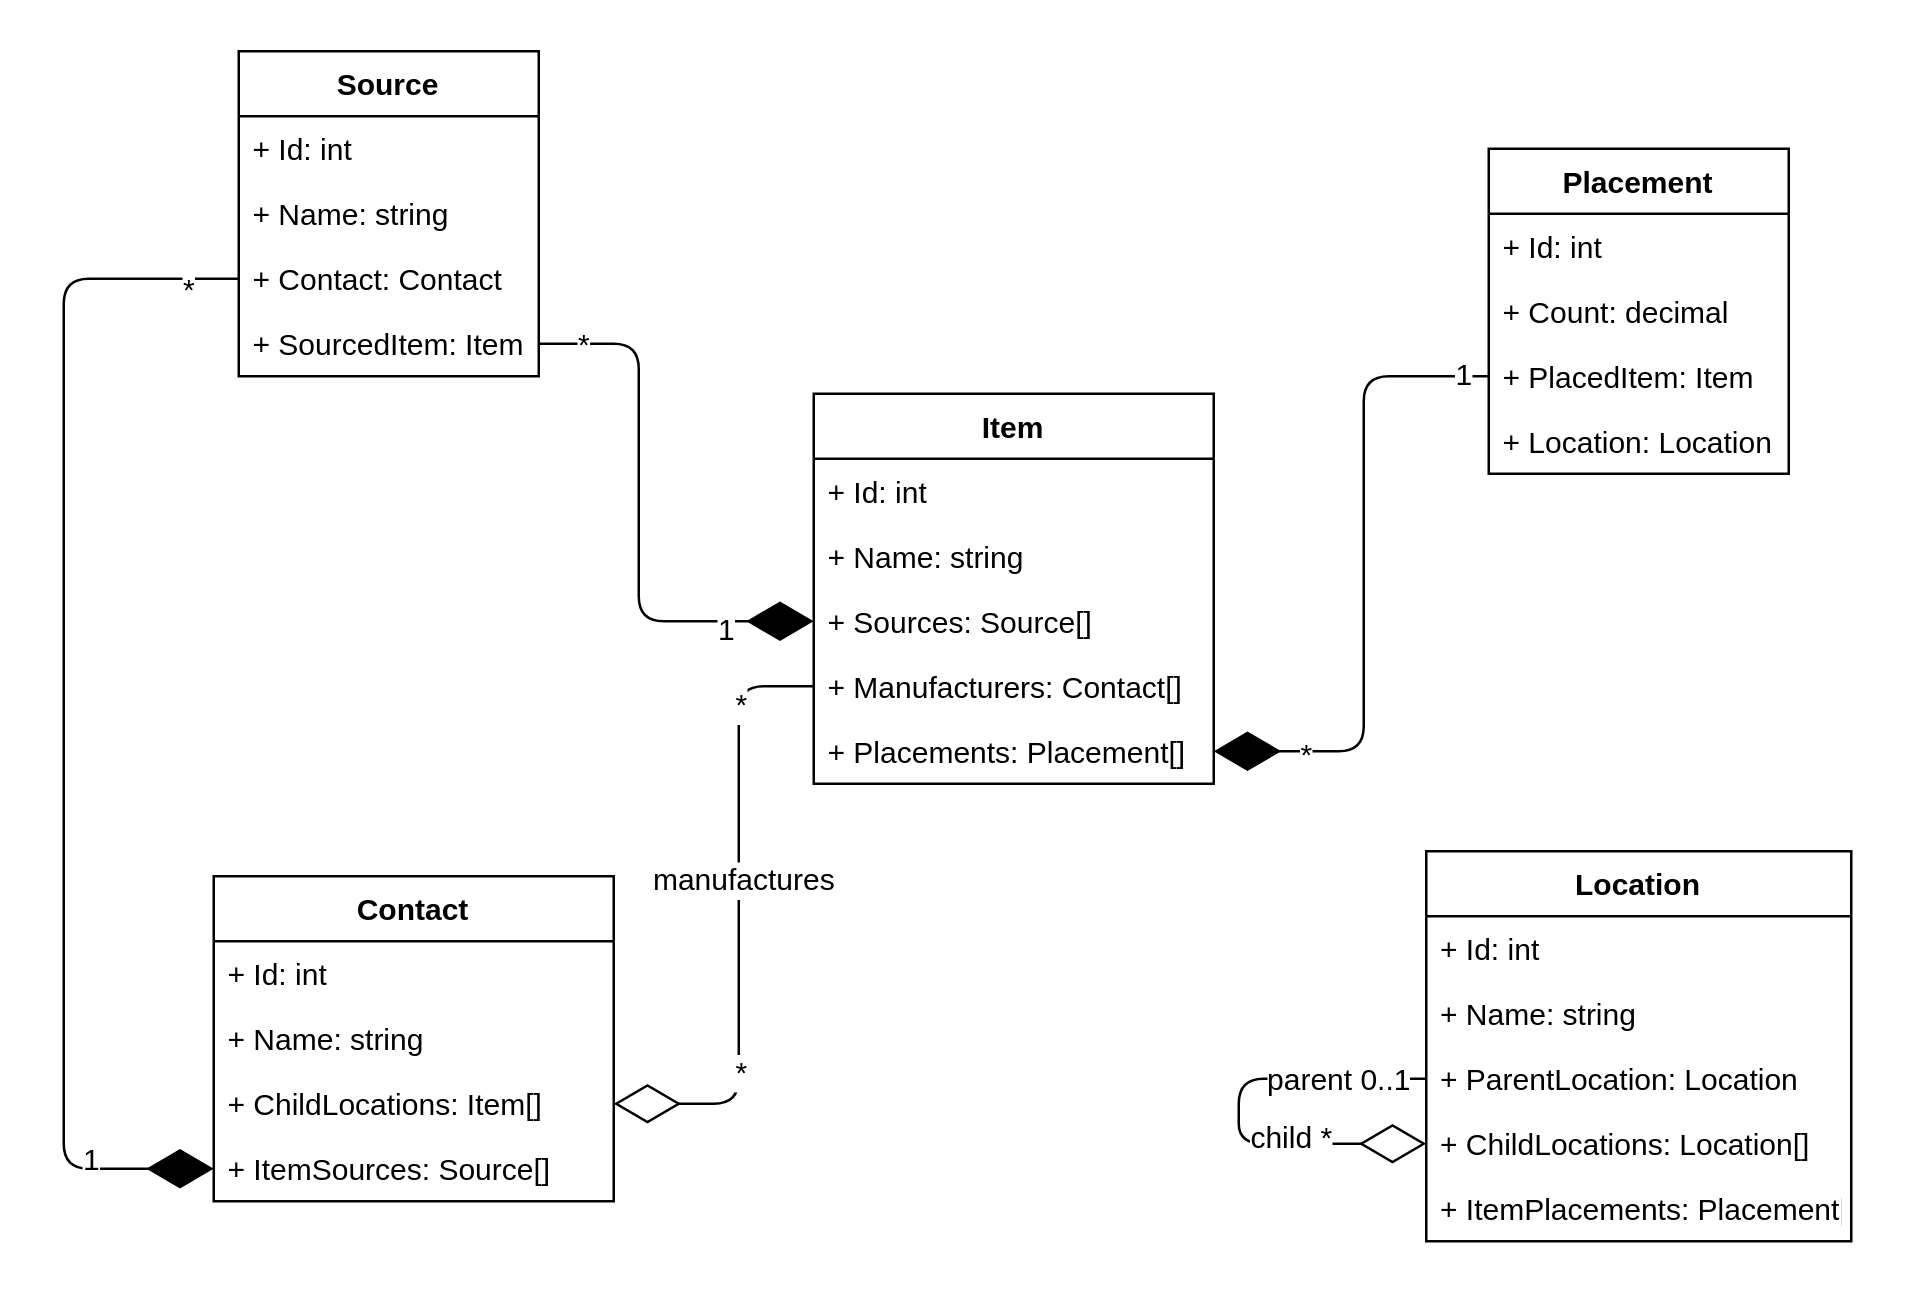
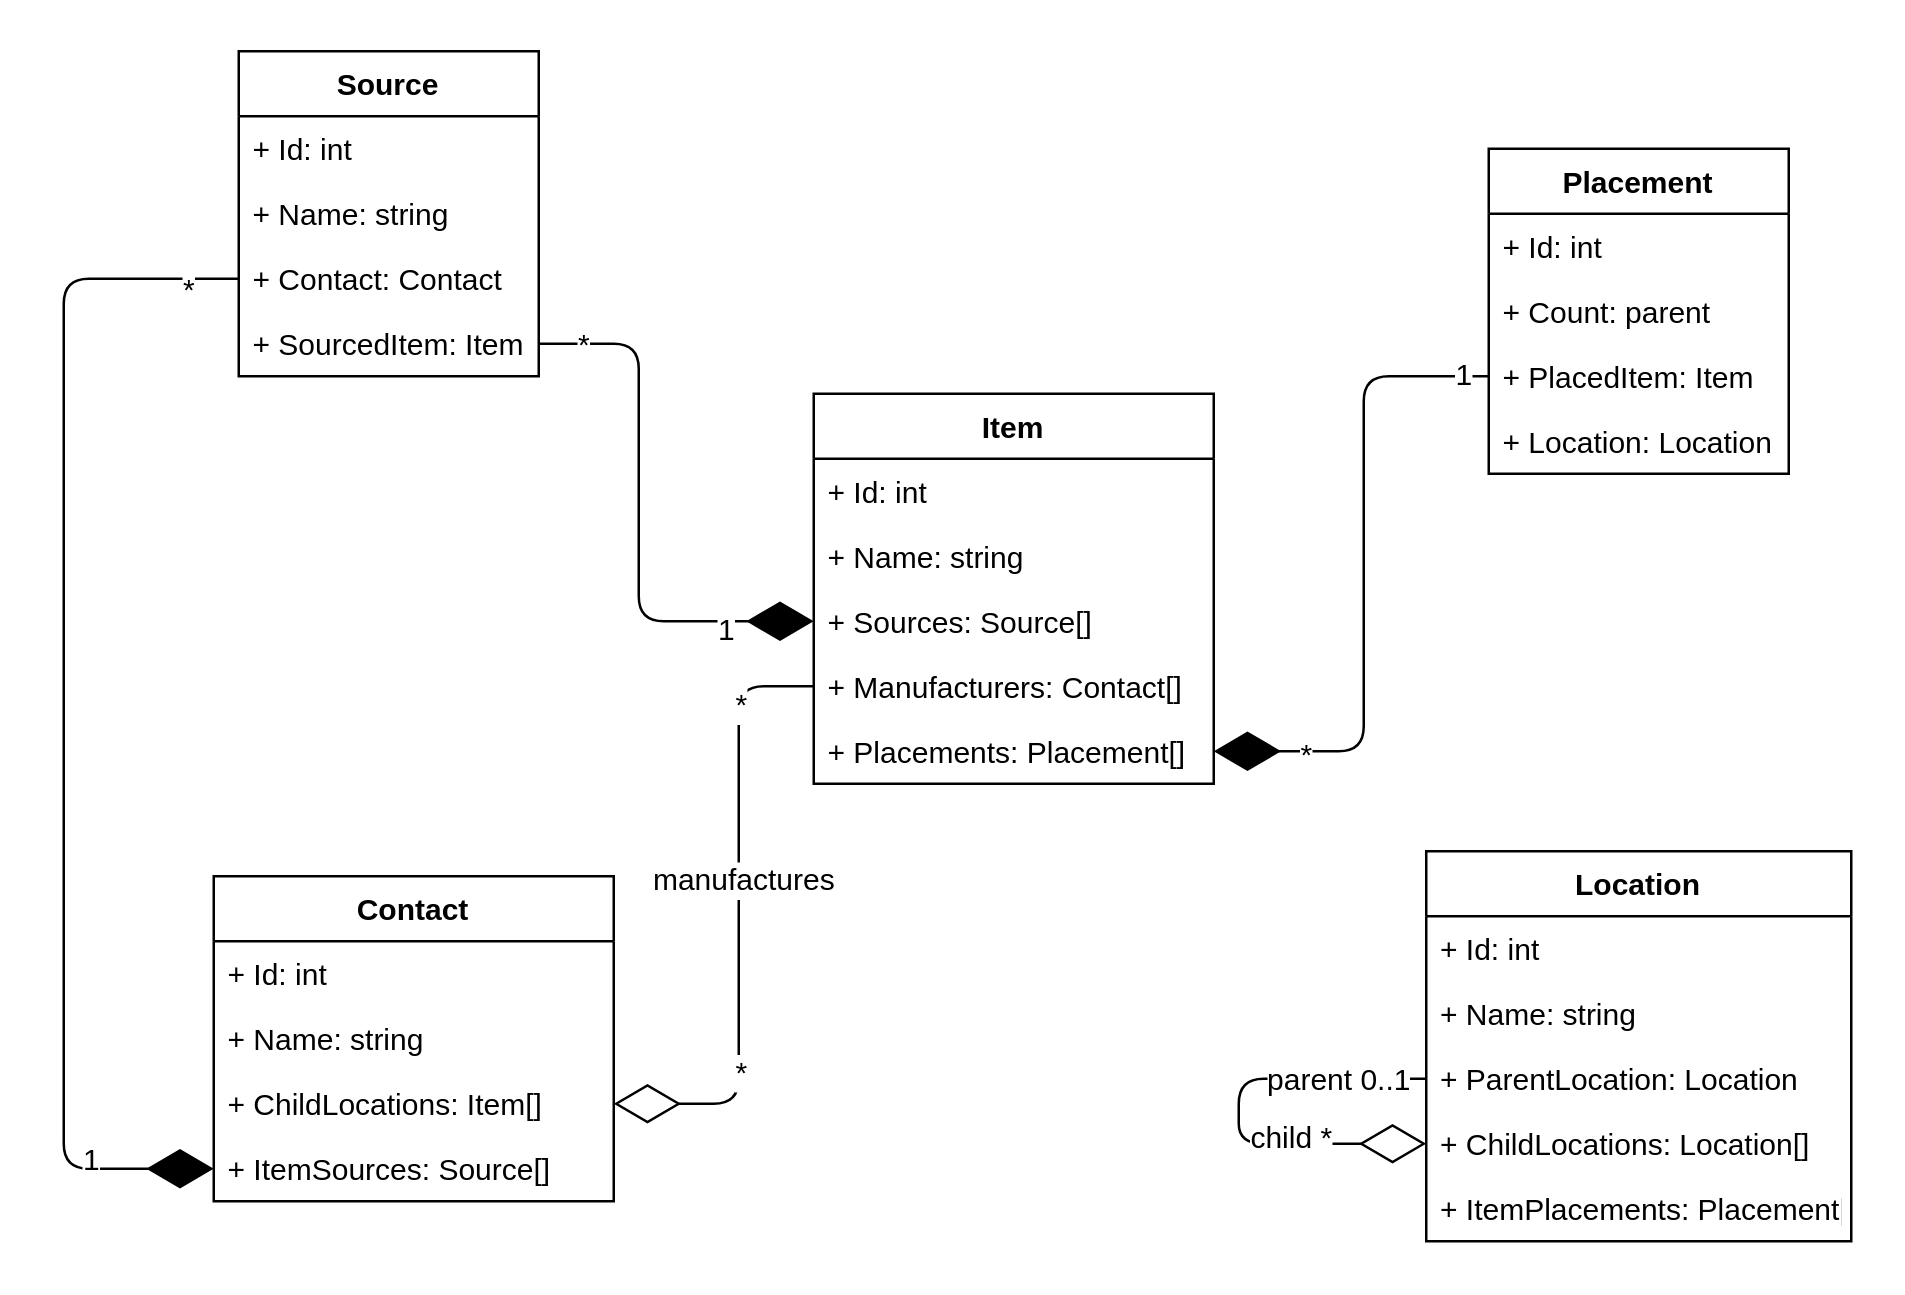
- <mxCell id="24" value="+ Count: decimal" style="text;strokeColor=none;fillColor=none;align=left;verticalAlign=top;spacingLeft=4;spacingRight=4;overflow=hidden;rotatable=0;points=[[0,0.5],[1,0.5]];portConstraint=eastwest;" vertex="1" parent="22"><mxGeometry y="52" width="120" height="26" as="geometry" /></mxCell>
+ <mxCell id="24" value="+ Count: parent" style="text;strokeColor=none;fillColor=none;align=left;verticalAlign=top;spacingLeft=4;spacingRight=4;overflow=hidden;rotatable=0;points=[[0,0.5],[1,0.5]];portConstraint=eastwest;" vertex="1" parent="22"><mxGeometry y="52" width="120" height="26" as="geometry" /></mxCell>
